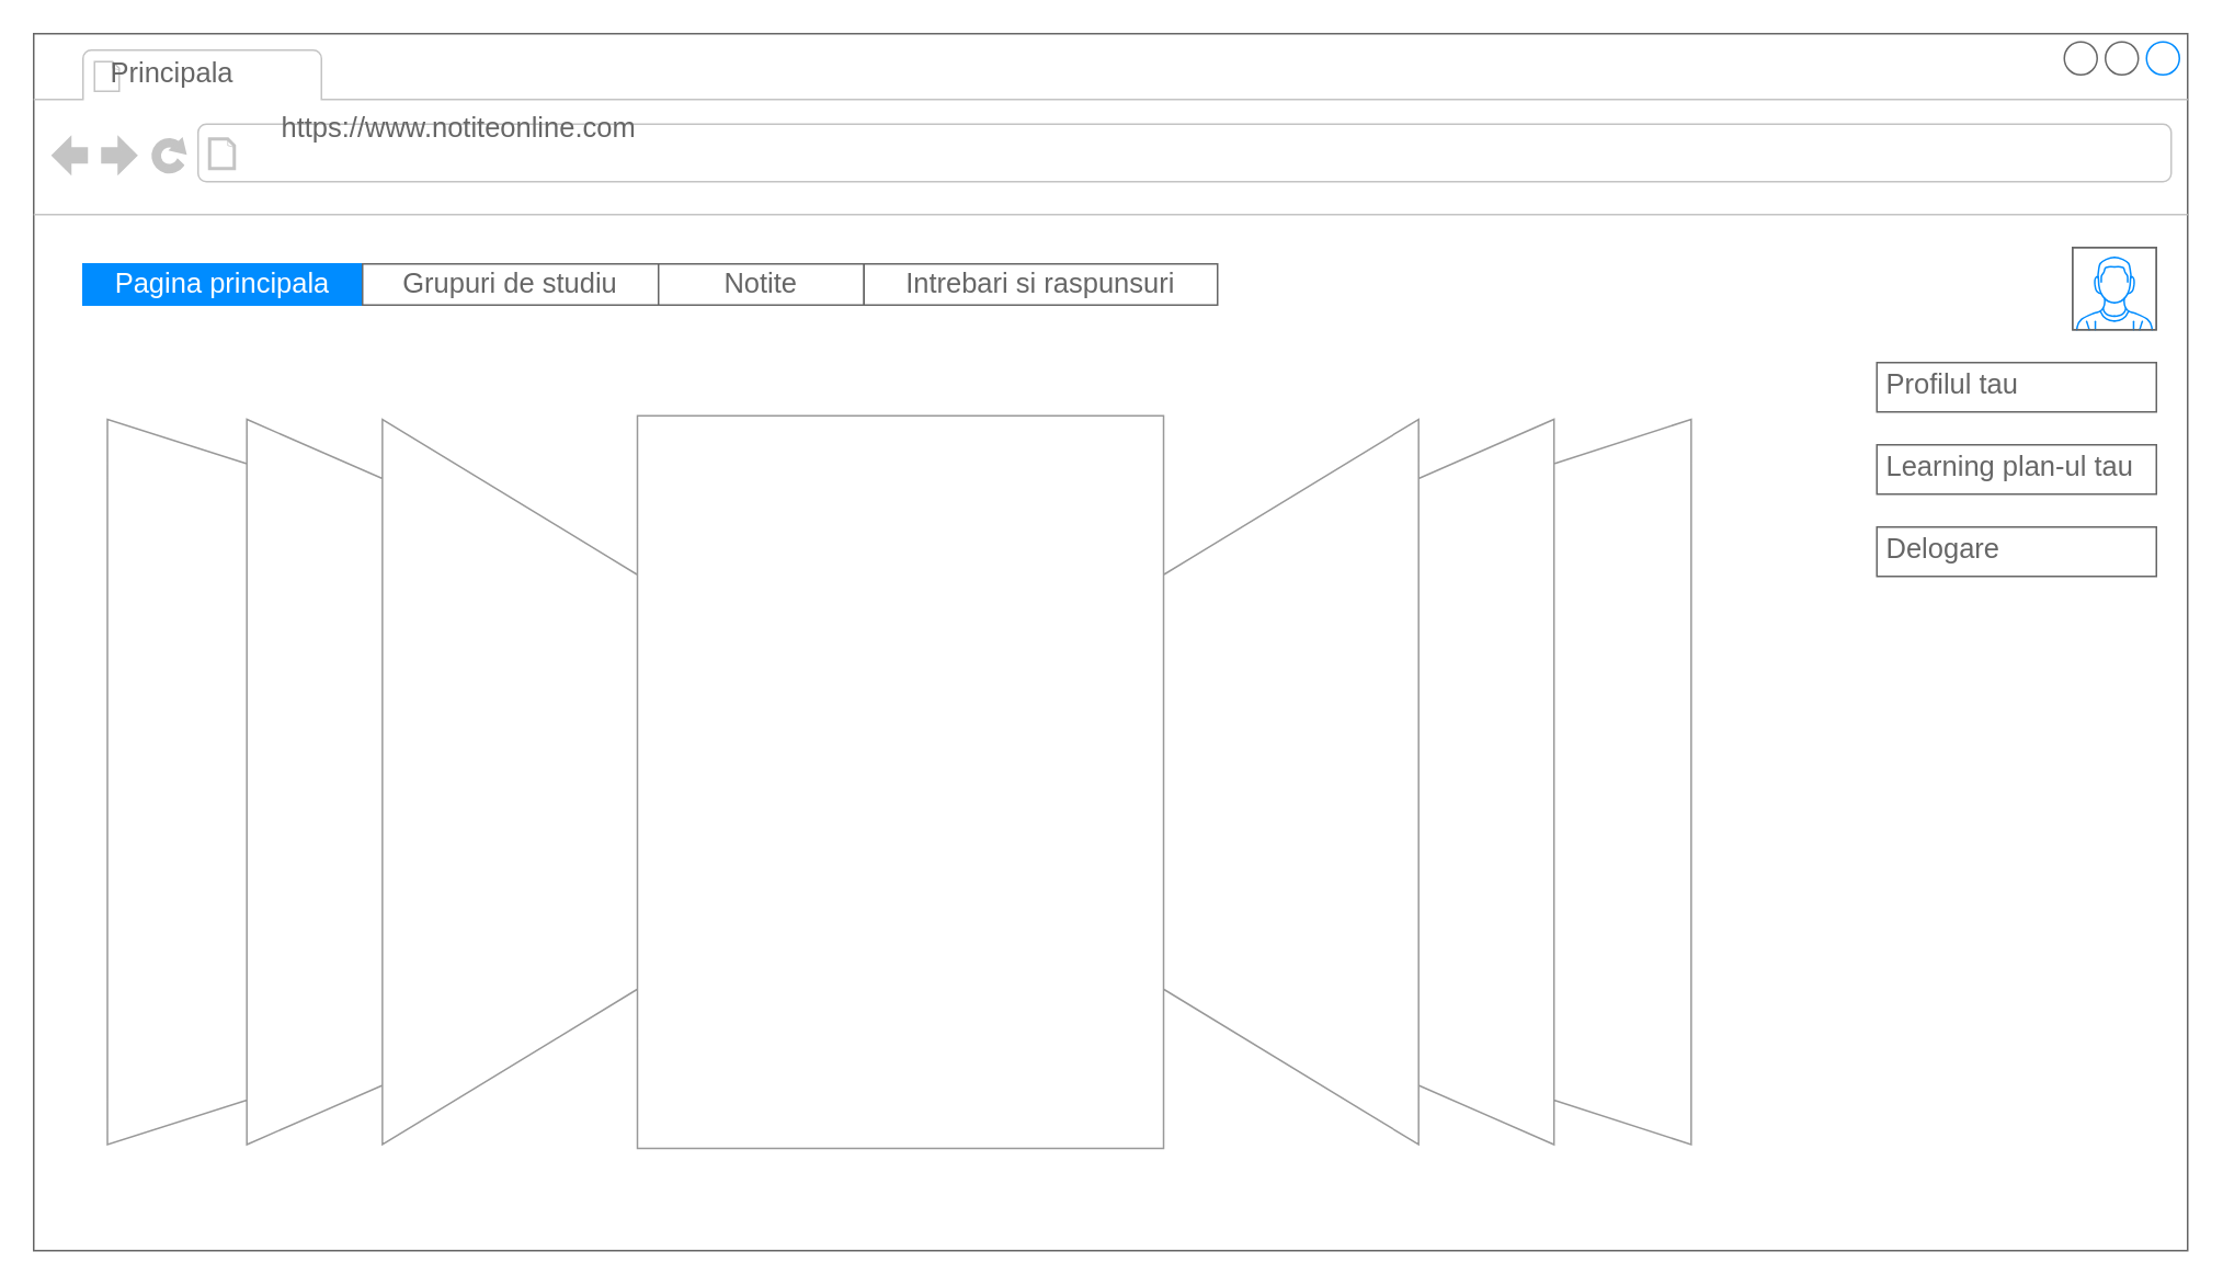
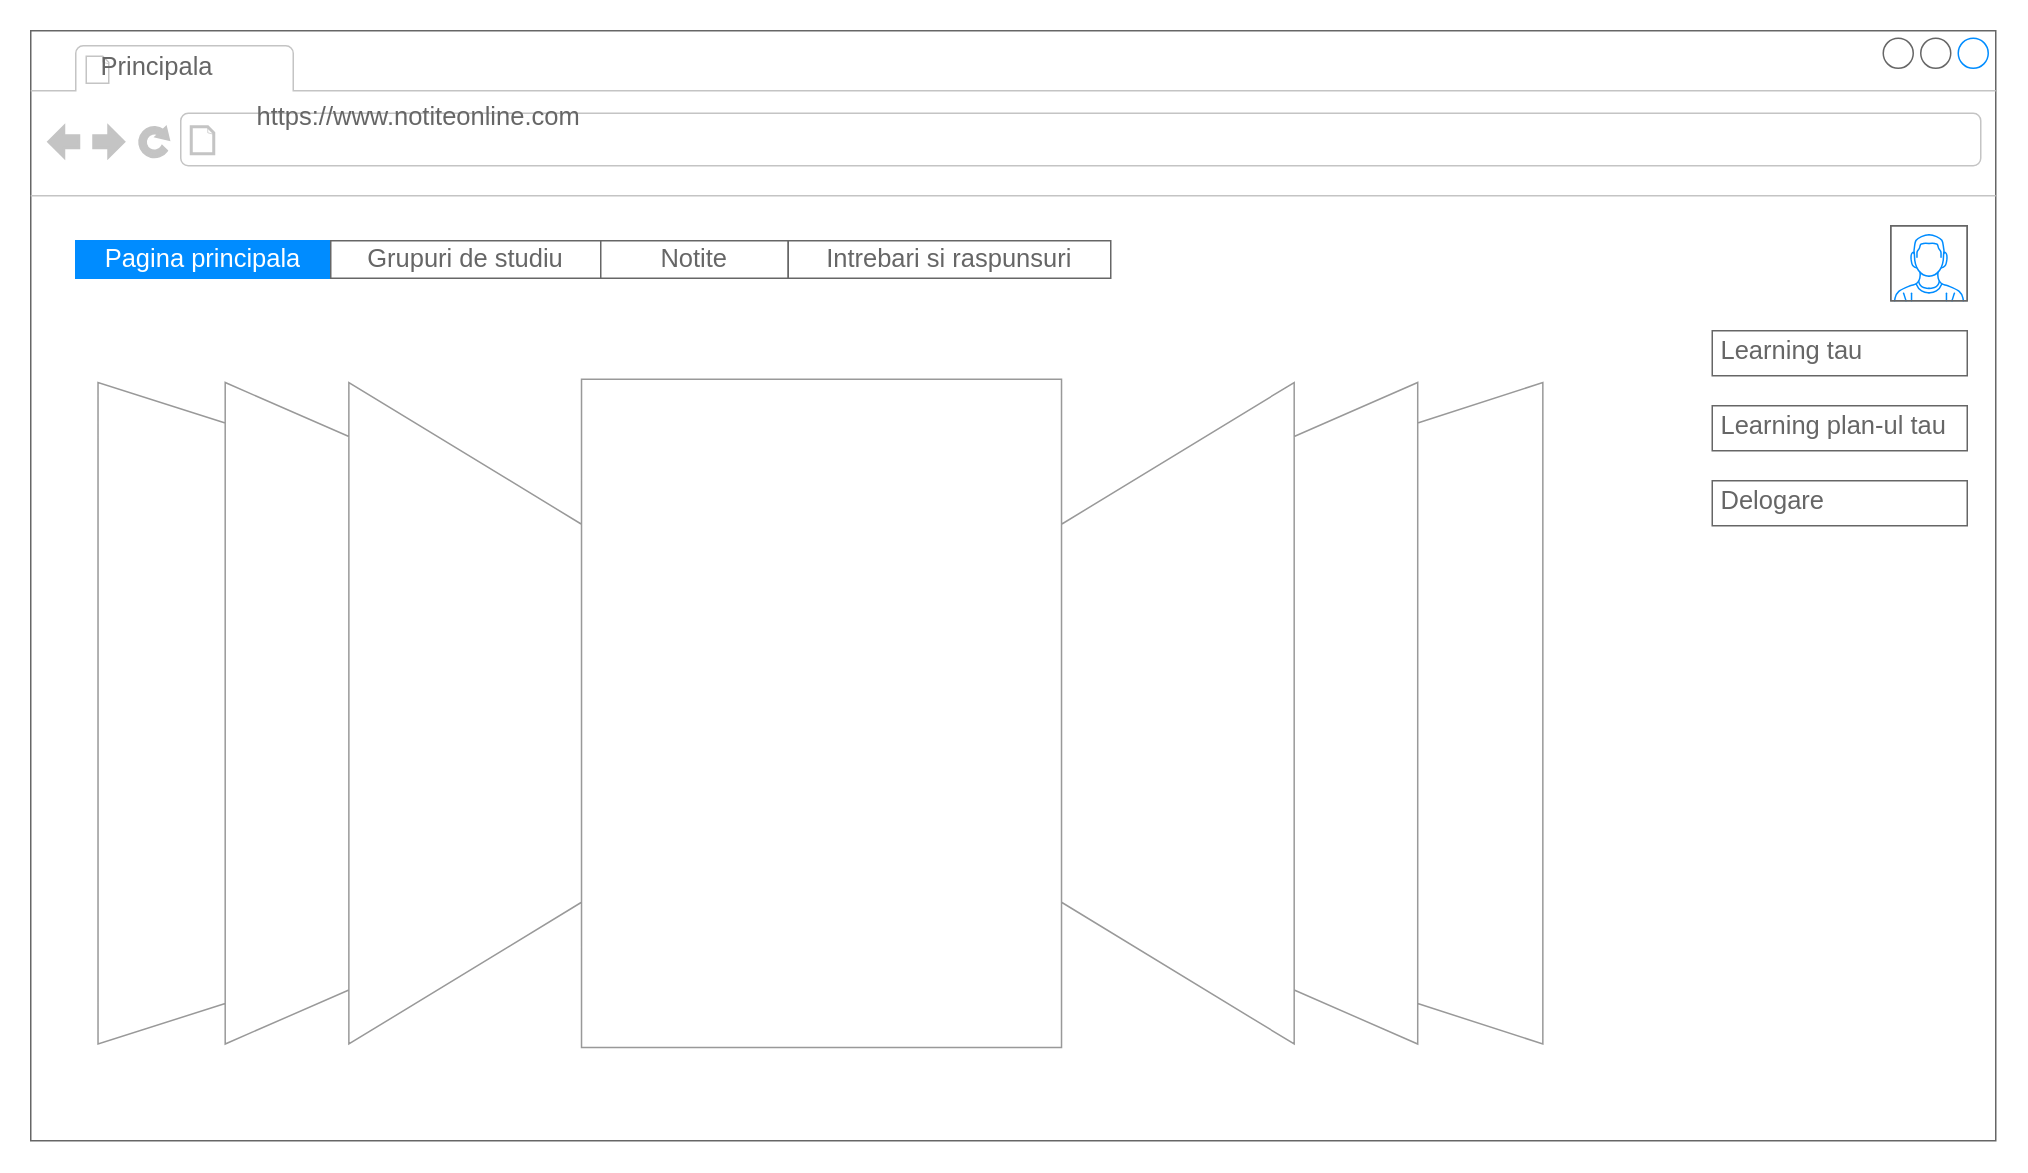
- <mxCell id="7" value="Profilul tau" style="strokeWidth=1;shadow=0;dashed=0;align=center;html=1;shape=mxgraph.mockup.text.textBox;fontColor=#666666;align=left;fontSize=17;spacingLeft=4;spacingTop=-3;whiteSpace=wrap;strokeColor=#666666;mainText=" vertex="1" parent="2"><mxGeometry x="1121" y="200" width="170" height="30" as="geometry" /></mxCell>
+ <mxCell id="7" value="Learning tau" style="strokeWidth=1;shadow=0;dashed=0;align=center;html=1;shape=mxgraph.mockup.text.textBox;fontColor=#666666;align=left;fontSize=17;spacingLeft=4;spacingTop=-3;whiteSpace=wrap;strokeColor=#666666;mainText=" vertex="1" parent="2"><mxGeometry x="1121" y="200" width="170" height="30" as="geometry" /></mxCell>
